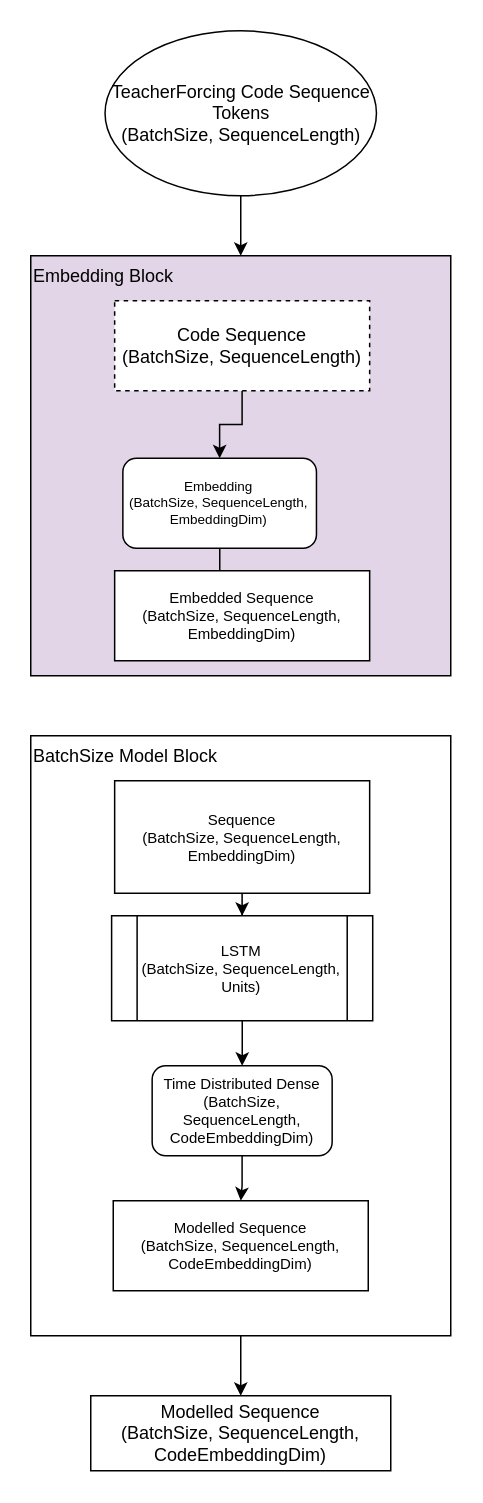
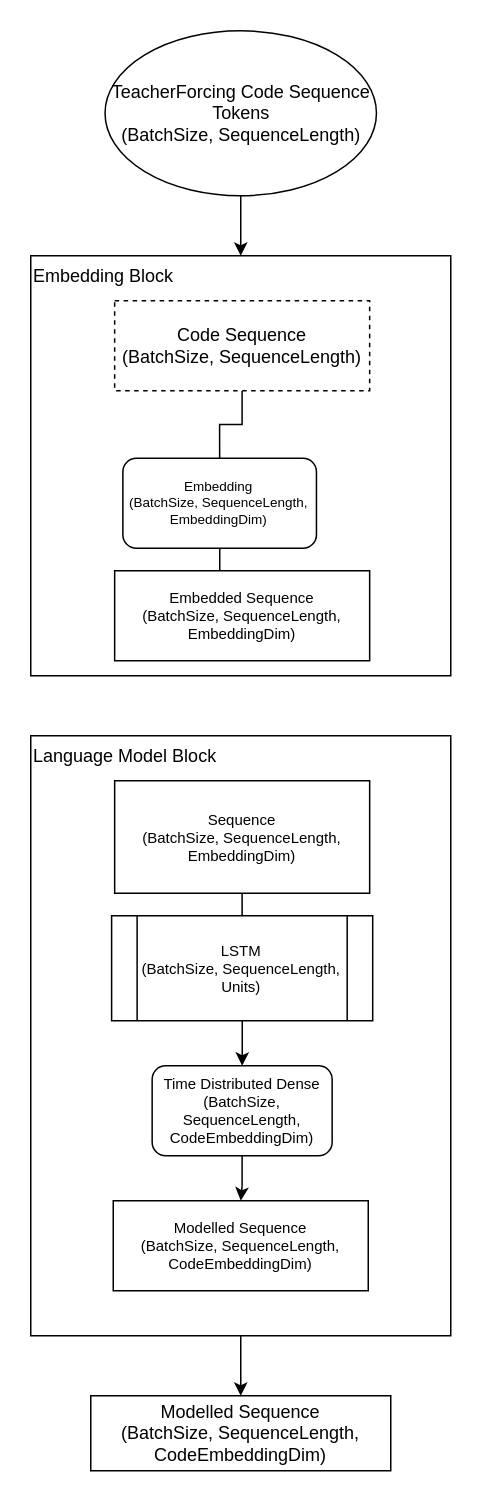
- <mxCell id="2" value="Embedding Block" style="rounded=0;whiteSpace=wrap;html=1;verticalAlign=top;align=left;fillColor=#e1d5e7;" parent="1" vertex="1"><mxGeometry x="20" y="170" width="280" height="280" as="geometry" /></mxCell>
+ <mxCell id="2" value="Embedding Block" style="rounded=0;whiteSpace=wrap;html=1;verticalAlign=top;align=left;" parent="1" vertex="1"><mxGeometry x="20" y="170" width="280" height="280" as="geometry" /></mxCell>
- <mxCell id="5" style="edgeStyle=orthogonalEdgeStyle;rounded=0;orthogonalLoop=1;jettySize=auto;html=1;entryX=0.5;entryY=0;entryDx=0;entryDy=0;fontSize=9;" edge="1" parent="1" source="6" target="8"><mxGeometry relative="1" as="geometry" /></mxCell>
+ <mxCell id="5" style="edgeStyle=orthogonalEdgeStyle;rounded=0;orthogonalLoop=1;jettySize=auto;html=1;entryX=0.5;entryY=0;entryDx=0;entryDy=0;fontSize=9;endArrow=none;" edge="1" parent="1" source="6" target="8"><mxGeometry relative="1" as="geometry" /></mxCell>
- <mxCell id="11" value="BatchSize Model Block" style="rounded=0;whiteSpace=wrap;html=1;verticalAlign=top;align=left;" vertex="1" parent="1"><mxGeometry x="20" y="490" width="280" height="400" as="geometry" /></mxCell>
+ <mxCell id="11" value="Language Model Block" style="rounded=0;whiteSpace=wrap;html=1;verticalAlign=top;align=left;" vertex="1" parent="1"><mxGeometry x="20" y="490" width="280" height="400" as="geometry" /></mxCell>
- <mxCell id="12" style="edgeStyle=orthogonalEdgeStyle;rounded=0;orthogonalLoop=1;jettySize=auto;html=1;entryX=0.5;entryY=0;entryDx=0;entryDy=0;fontSize=10;" edge="1" parent="1" source="13" target="15"><mxGeometry relative="1" as="geometry" /></mxCell>
+ <mxCell id="12" style="edgeStyle=orthogonalEdgeStyle;rounded=0;orthogonalLoop=1;jettySize=auto;html=1;entryX=0.5;entryY=0;entryDx=0;entryDy=0;fontSize=10;endArrow=none;" edge="1" parent="1" source="13" target="15"><mxGeometry relative="1" as="geometry" /></mxCell>
